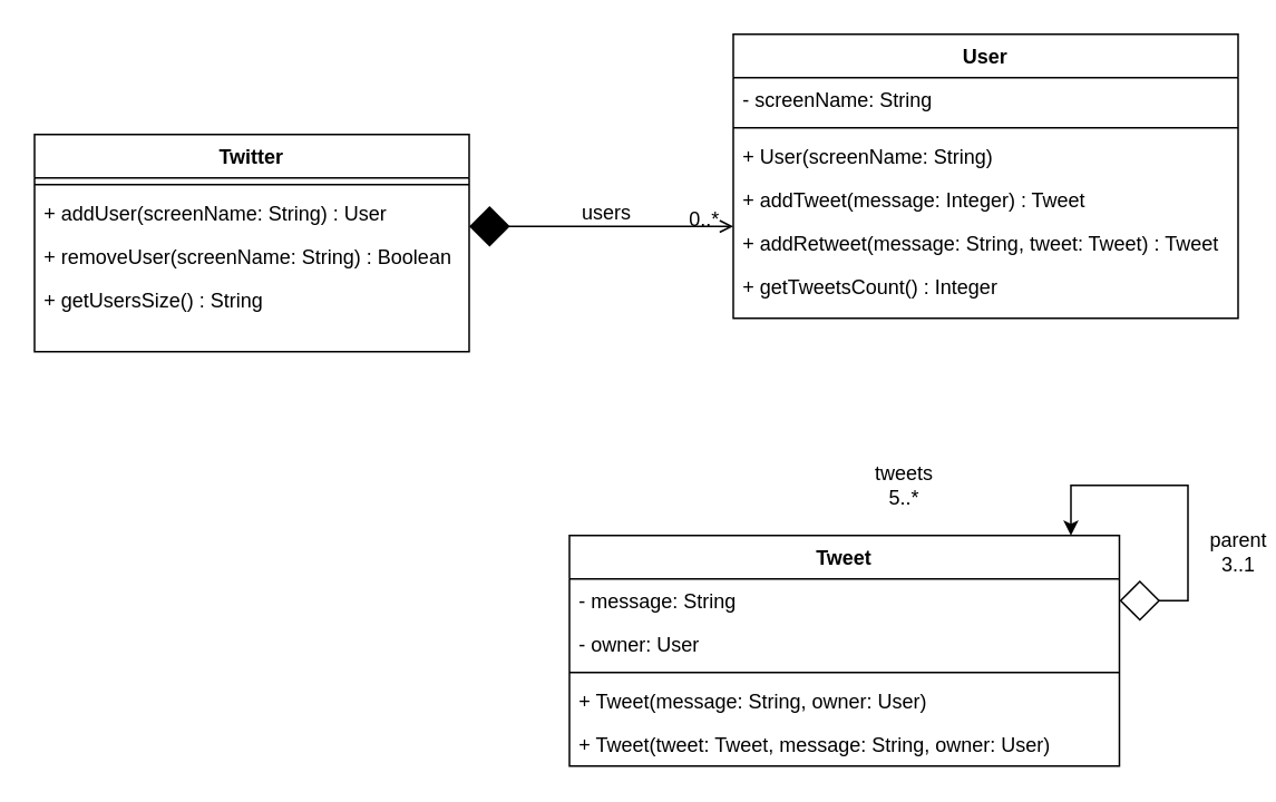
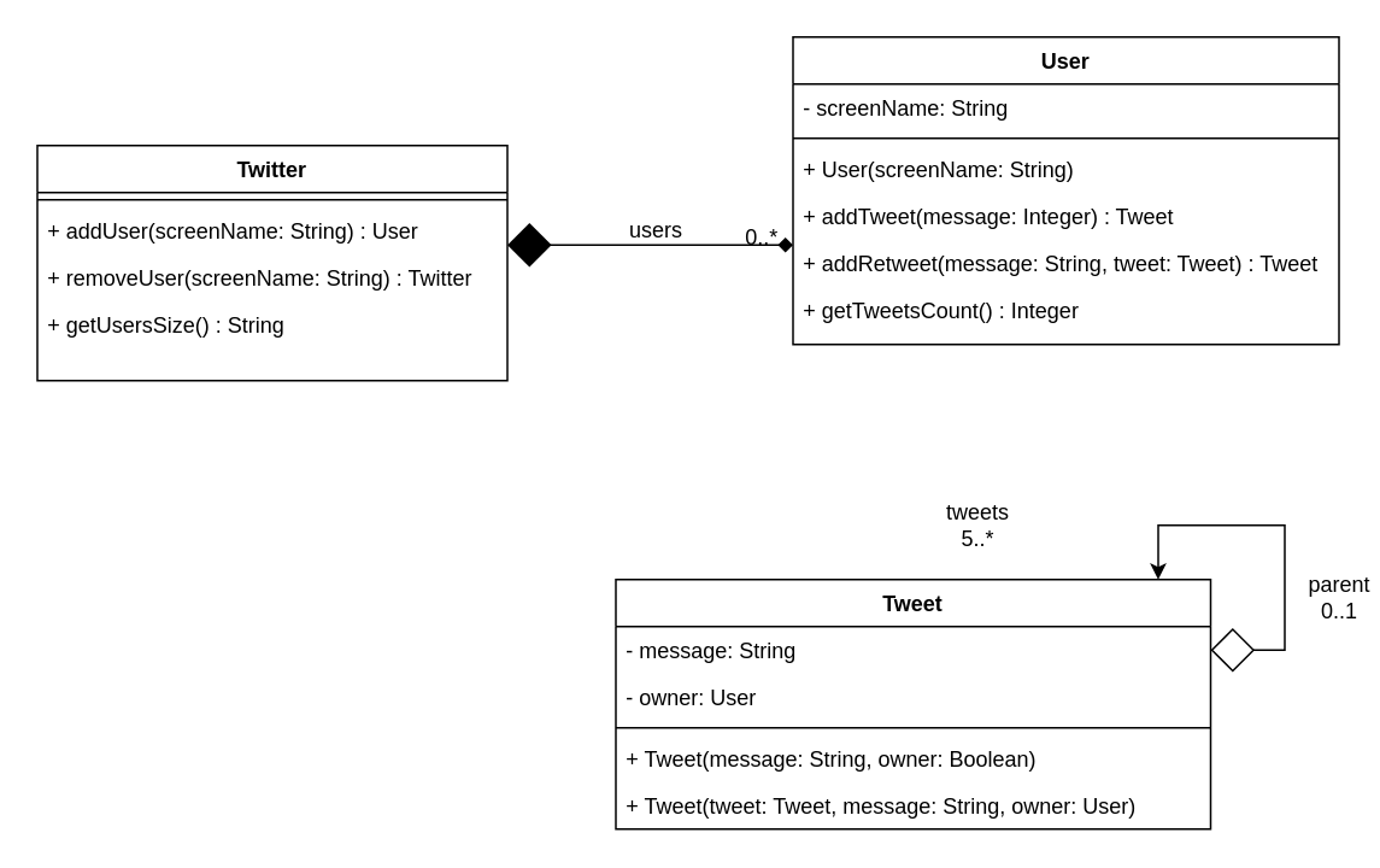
- <mxCell id="14" value="" style="endArrow=open;shadow=0;strokeWidth=1;rounded=0;endFill=1;edgeStyle=elbowEdgeStyle;elbow=vertical;strokeColor=default;startArrow=diamond;startFill=1;jumpSize=23;startSize=22;endSize=6;" parent="1" source="2" target="7" edge="1"><mxGeometry x="0.5" y="41" relative="1" as="geometry"><mxPoint x="310" y="112" as="sourcePoint" /><mxPoint x="470" y="112" as="targetPoint" /><mxPoint x="-40" y="32" as="offset" /></mxGeometry></mxCell>
+ <mxCell id="14" value="" style="endArrow=diamond;shadow=0;strokeWidth=1;rounded=0;endFill=1;edgeStyle=elbowEdgeStyle;elbow=vertical;strokeColor=default;startArrow=diamond;startFill=1;jumpSize=23;startSize=22;endSize=6;" parent="1" source="2" target="7" edge="1"><mxGeometry x="0.5" y="41" relative="1" as="geometry"><mxPoint x="310" y="112" as="sourcePoint" /><mxPoint x="470" y="112" as="targetPoint" /><mxPoint x="-40" y="32" as="offset" /></mxGeometry></mxCell>
- <mxCell id="5" value="+ removeUser(screenName: String) : Boolean" style="text;align=left;verticalAlign=top;spacingLeft=4;spacingRight=4;overflow=hidden;rotatable=0;points=[[0,0.5],[1,0.5]];portConstraint=eastwest;" vertex="1" parent="2"><mxGeometry y="60" width="260" height="26" as="geometry" /></mxCell>
+ <mxCell id="5" value="+ removeUser(screenName: String) : Twitter" style="text;align=left;verticalAlign=top;spacingLeft=4;spacingRight=4;overflow=hidden;rotatable=0;points=[[0,0.5],[1,0.5]];portConstraint=eastwest;" vertex="1" parent="2"><mxGeometry y="60" width="260" height="26" as="geometry" /></mxCell>
- <mxCell id="25" value="parent&lt;br&gt;3..1" style="text;html=1;resizable=0;points=[];;align=center;verticalAlign=middle;labelBackgroundColor=none;rounded=0;shadow=0;strokeWidth=1;fontSize=12;" vertex="1" connectable="0" parent="1"><mxGeometry x="740.001" y="330" as="geometry"><mxPoint x="-1" y="-1" as="offset" /></mxGeometry></mxCell>
+ <mxCell id="25" value="parent&lt;br&gt;0..1" style="text;html=1;resizable=0;points=[];;align=center;verticalAlign=middle;labelBackgroundColor=none;rounded=0;shadow=0;strokeWidth=1;fontSize=12;" vertex="1" connectable="0" parent="1"><mxGeometry x="740.001" y="330" as="geometry"><mxPoint x="-1" y="-1" as="offset" /></mxGeometry></mxCell>
- <mxCell id="22" value="+ Tweet(message: String, owner: User)" style="text;align=left;verticalAlign=top;spacingLeft=4;spacingRight=4;overflow=hidden;rotatable=0;points=[[0,0.5],[1,0.5]];portConstraint=eastwest;" vertex="1" parent="17"><mxGeometry y="86" width="329" height="26" as="geometry" /></mxCell>
+ <mxCell id="22" value="+ Tweet(message: String, owner: Boolean)" style="text;align=left;verticalAlign=top;spacingLeft=4;spacingRight=4;overflow=hidden;rotatable=0;points=[[0,0.5],[1,0.5]];portConstraint=eastwest;" vertex="1" parent="17"><mxGeometry y="86" width="329" height="26" as="geometry" /></mxCell>
